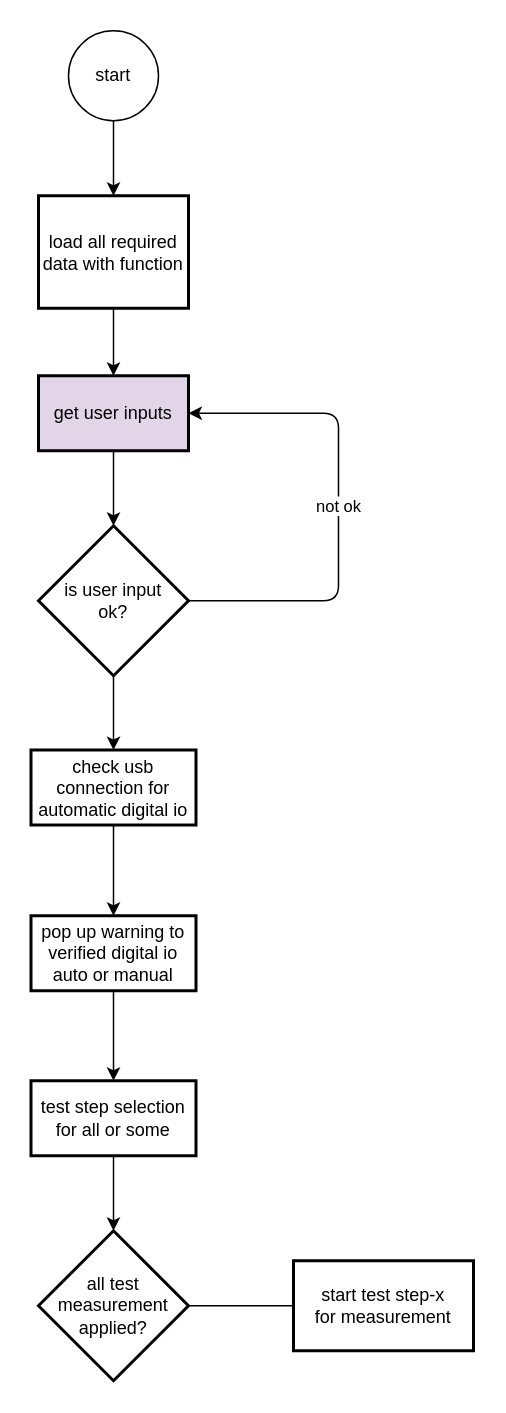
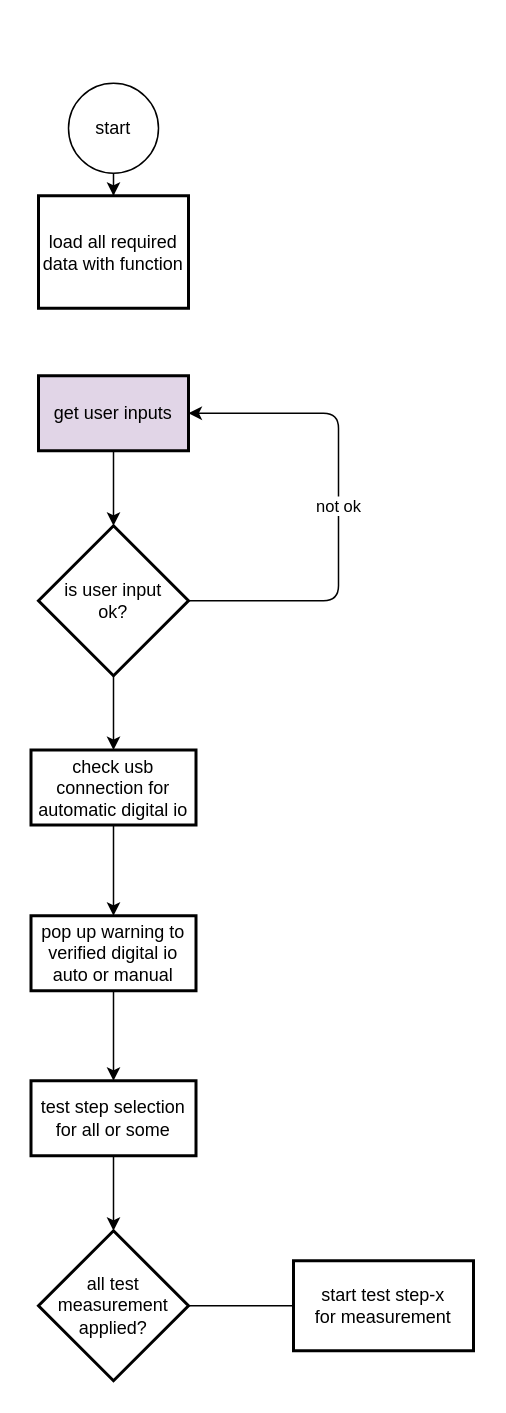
- <mxCell id="3" value="start" style="ellipse;whiteSpace=wrap;html=1;aspect=fixed;" vertex="1" parent="1"><mxGeometry x="45" y="20" width="60" height="60" as="geometry" /></mxCell>
+ <mxCell id="3" value="start" style="ellipse;whiteSpace=wrap;html=1;aspect=fixed;" vertex="1" parent="1"><mxGeometry x="45" y="55" width="60" height="60" as="geometry" /></mxCell>
- <mxCell id="4" style="edgeStyle=orthogonalEdgeStyle;orthogonalLoop=1;jettySize=auto;html=1;entryX=0.5;entryY=0;entryDx=0;entryDy=0;" edge="1" parent="1" source="5" target="7"><mxGeometry relative="1" as="geometry" /></mxCell>
